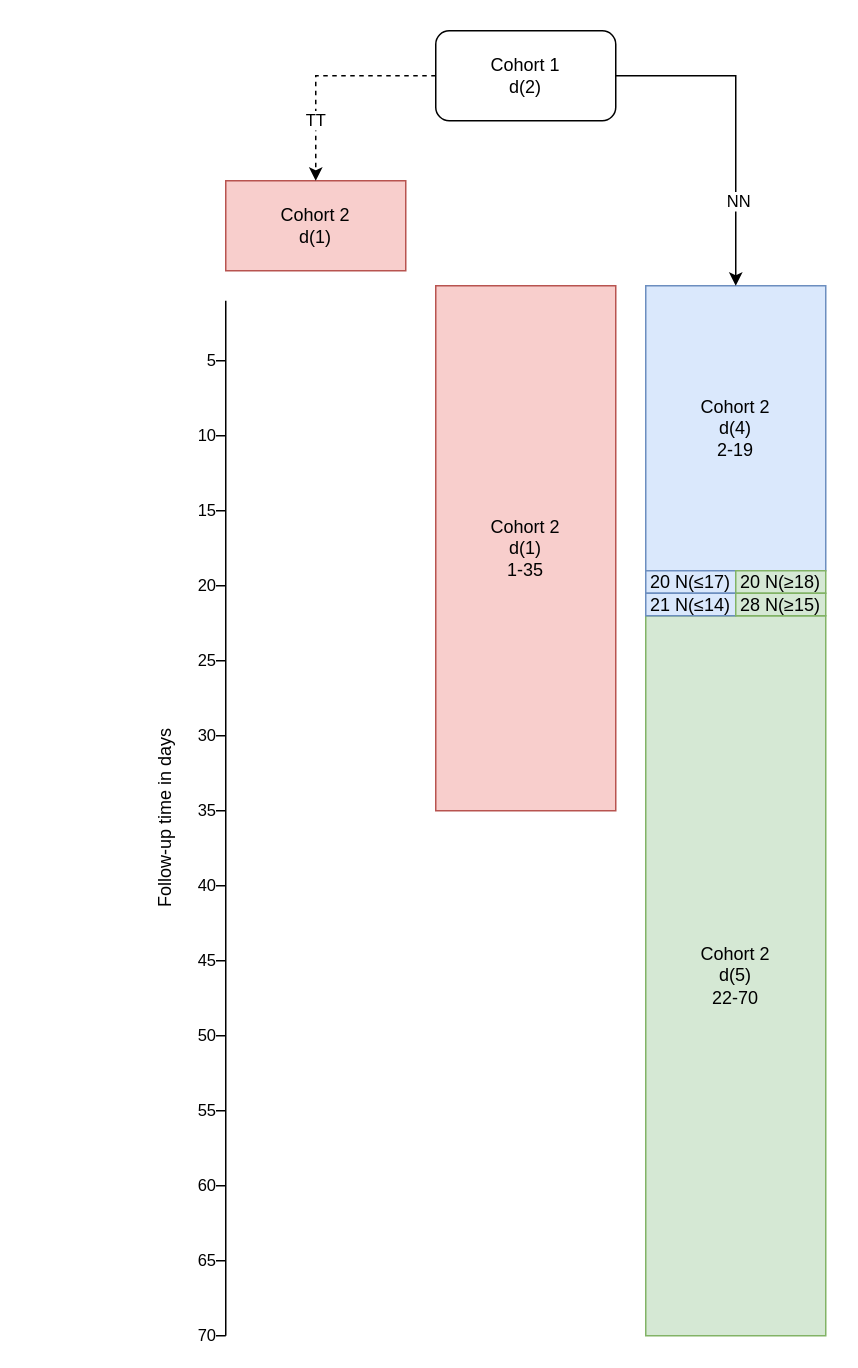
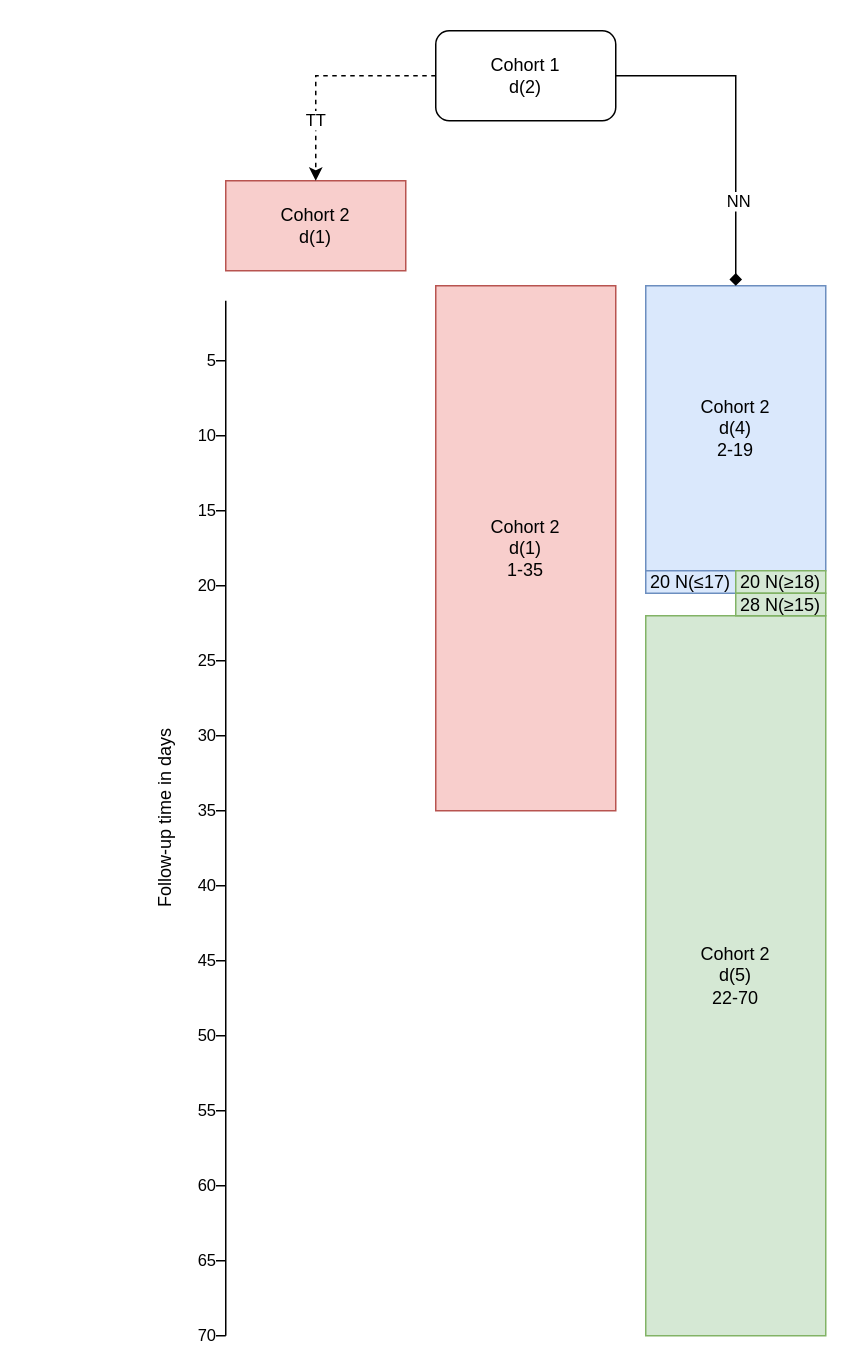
- <mxCell id="15" value="" style="endArrow=classic;html=1;rounded=0;exitX=1;exitY=0.5;exitDx=0;exitDy=0;entryX=0.5;entryY=0;entryDx=0;entryDy=0;" parent="1" source="2" target="13" edge="1"><mxGeometry width="50" height="50" relative="1" as="geometry"><mxPoint x="400" y="320" as="sourcePoint" /><mxPoint x="450" y="270" as="targetPoint" /><Array as="points"><mxPoint x="490" y="50" /></Array></mxGeometry></mxCell>
+ <mxCell id="15" value="" style="endArrow=diamond;html=1;rounded=0;exitX=1;exitY=0.5;exitDx=0;exitDy=0;entryX=0.5;entryY=0;entryDx=0;entryDy=0;" parent="1" source="2" target="13" edge="1"><mxGeometry width="50" height="50" relative="1" as="geometry"><mxPoint x="400" y="320" as="sourcePoint" /><mxPoint x="450" y="270" as="targetPoint" /><Array as="points"><mxPoint x="490" y="50" /></Array></mxGeometry></mxCell>
- <mxCell id="27" value="21 N(≤14)" style="rounded=0;whiteSpace=wrap;html=1;fillColor=#dae8fc;strokeColor=#6c8ebf;" parent="1" vertex="1"><mxGeometry x="430" y="395" width="60" height="15" as="geometry" /></mxCell>
